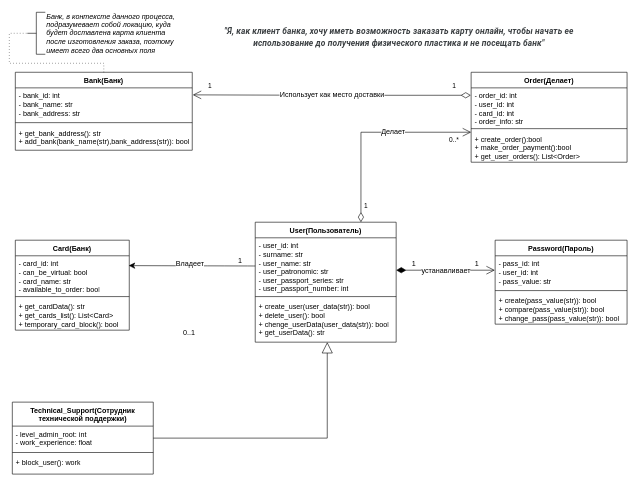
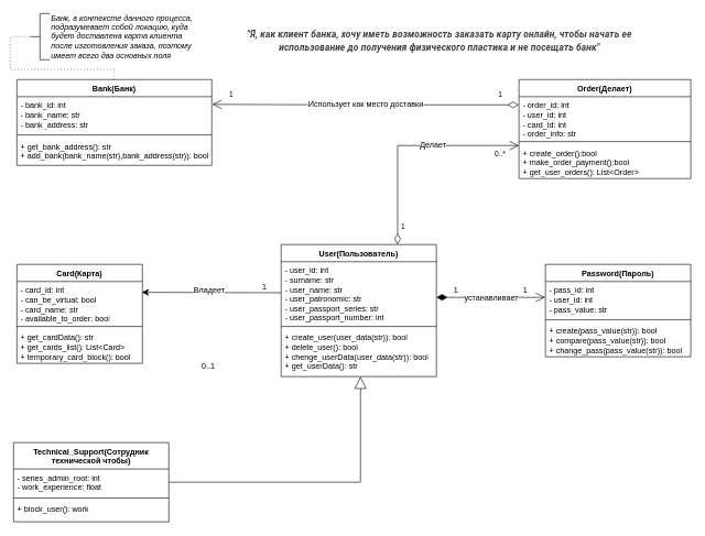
- <mxCell id="7" value="Card(Банк)" style="swimlane;fontStyle=1;align=center;verticalAlign=top;childLayout=stackLayout;horizontal=1;startSize=26;horizontalStack=0;resizeParent=1;resizeParentMax=0;resizeLast=0;collapsible=1;marginBottom=0;whiteSpace=wrap;html=1;" vertex="1" parent="1"><mxGeometry x="25" y="400" width="190" height="150" as="geometry" /></mxCell>
+ <mxCell id="7" value="Card(Карта)" style="swimlane;fontStyle=1;align=center;verticalAlign=top;childLayout=stackLayout;horizontal=1;startSize=26;horizontalStack=0;resizeParent=1;resizeParentMax=0;resizeLast=0;collapsible=1;marginBottom=0;whiteSpace=wrap;html=1;" vertex="1" parent="1"><mxGeometry x="25" y="400" width="190" height="150" as="geometry" /></mxCell>
- <mxCell id="19" value="Technical_Support(Сотрудник технической поддержки)" style="swimlane;fontStyle=1;align=center;verticalAlign=top;childLayout=stackLayout;horizontal=1;startSize=40;horizontalStack=0;resizeParent=1;resizeParentMax=0;resizeLast=0;collapsible=1;marginBottom=0;whiteSpace=wrap;html=1;" vertex="1" parent="1"><mxGeometry x="20" y="670" width="235" height="120" as="geometry" /></mxCell>
+ <mxCell id="19" value="Technical_Support(Сотрудник технической чтобы)" style="swimlane;fontStyle=1;align=center;verticalAlign=top;childLayout=stackLayout;horizontal=1;startSize=40;horizontalStack=0;resizeParent=1;resizeParentMax=0;resizeLast=0;collapsible=1;marginBottom=0;whiteSpace=wrap;html=1;" vertex="1" parent="1"><mxGeometry x="20" y="670" width="235" height="120" as="geometry" /></mxCell>
- <mxCell id="20" value="- level_admin_root: int&lt;div&gt;- work_experience: float&lt;/div&gt;" style="text;strokeColor=none;fillColor=none;align=left;verticalAlign=top;spacingLeft=4;spacingRight=4;overflow=hidden;rotatable=0;points=[[0,0.5],[1,0.5]];portConstraint=eastwest;whiteSpace=wrap;html=1;" vertex="1" parent="19"><mxGeometry y="40" width="235" height="40" as="geometry" /></mxCell>
+ <mxCell id="20" value="- series_admin_root: int&lt;div&gt;- work_experience: float&lt;/div&gt;" style="text;strokeColor=none;fillColor=none;align=left;verticalAlign=top;spacingLeft=4;spacingRight=4;overflow=hidden;rotatable=0;points=[[0,0.5],[1,0.5]];portConstraint=eastwest;whiteSpace=wrap;html=1;" vertex="1" parent="19"><mxGeometry y="40" width="235" height="40" as="geometry" /></mxCell>
